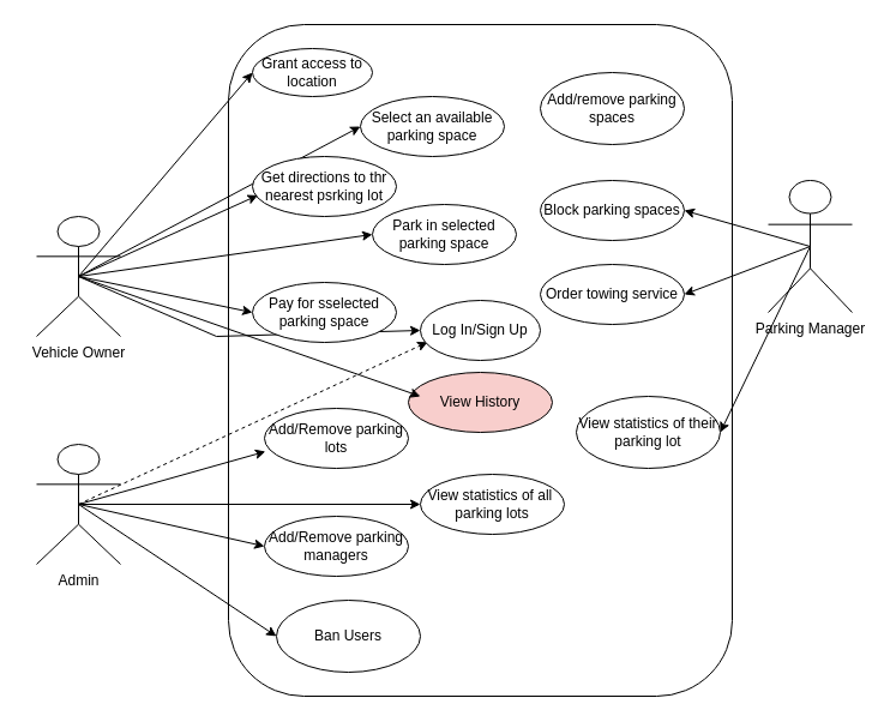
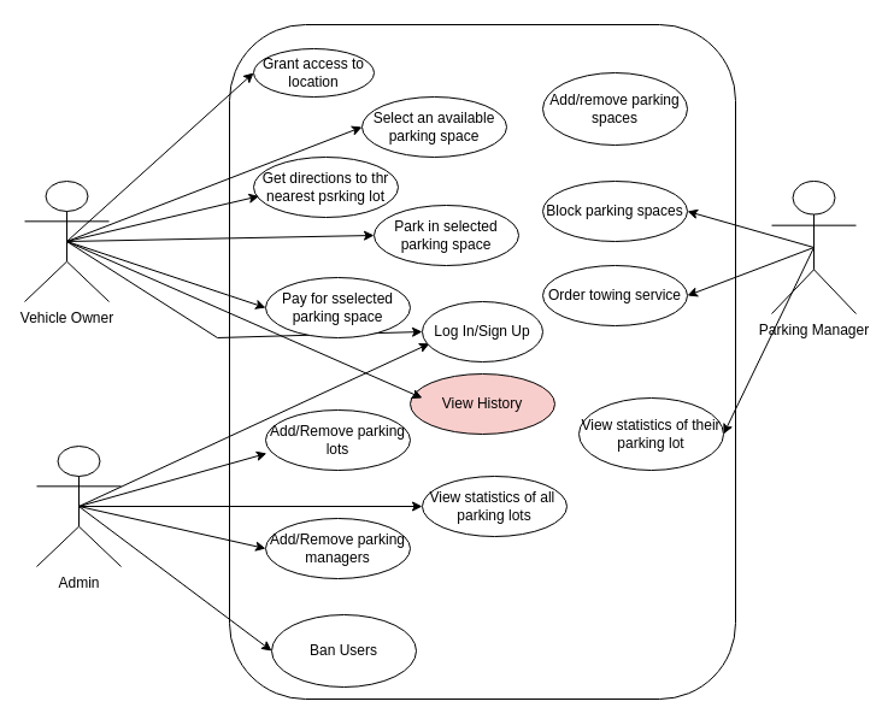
- <mxCell id="8" value="Vehicle Owner" style="shape=umlActor;verticalLabelPosition=bottom;verticalAlign=top;html=1;outlineConnect=0;" parent="1" vertex="1"><mxGeometry x="30" y="180" width="70" height="100" as="geometry" /></mxCell>
+ <mxCell id="8" value="Vehicle Owner" style="shape=umlActor;verticalLabelPosition=bottom;verticalAlign=top;html=1;outlineConnect=0;" parent="1" vertex="1"><mxGeometry x="20" y="150" width="70" height="100" as="geometry" /></mxCell>
- <mxCell id="22" value="Pay for sselected parking space" style="ellipse;whiteSpace=wrap;html=1;" vertex="1" parent="1"><mxGeometry x="210" y="235" width="120" height="50" as="geometry" /></mxCell>
+ <mxCell id="22" value="Pay for sselected parking space" style="ellipse;whiteSpace=wrap;html=1;" vertex="1" parent="1"><mxGeometry x="220" y="230" width="120" height="50" as="geometry" /></mxCell>
- <mxCell id="16" style="rounded=0;orthogonalLoop=1;jettySize=auto;html=1;exitX=0.5;exitY=0.5;exitDx=0;exitDy=0;exitPerimeter=0;entryX=0.06;entryY=0.696;entryDx=0;entryDy=0;entryPerimeter=0;dashed=1;" edge="1" parent="1" source="17" target="35"><mxGeometry relative="1" as="geometry" /></mxCell>
+ <mxCell id="16" style="rounded=0;orthogonalLoop=1;jettySize=auto;html=1;exitX=0.5;exitY=0.5;exitDx=0;exitDy=0;exitPerimeter=0;entryX=0.06;entryY=0.696;entryDx=0;entryDy=0;entryPerimeter=0;" edge="1" parent="1" source="17" target="35"><mxGeometry relative="1" as="geometry" /></mxCell>
- <mxCell id="28" value="Ban Users" style="ellipse;whiteSpace=wrap;html=1;" vertex="1" parent="1"><mxGeometry x="230" y="500" width="120" height="60" as="geometry" /></mxCell>
+ <mxCell id="28" value="Ban Users" style="ellipse;whiteSpace=wrap;html=1;" vertex="1" parent="1"><mxGeometry x="225" y="510" width="120" height="60" as="geometry" /></mxCell>
